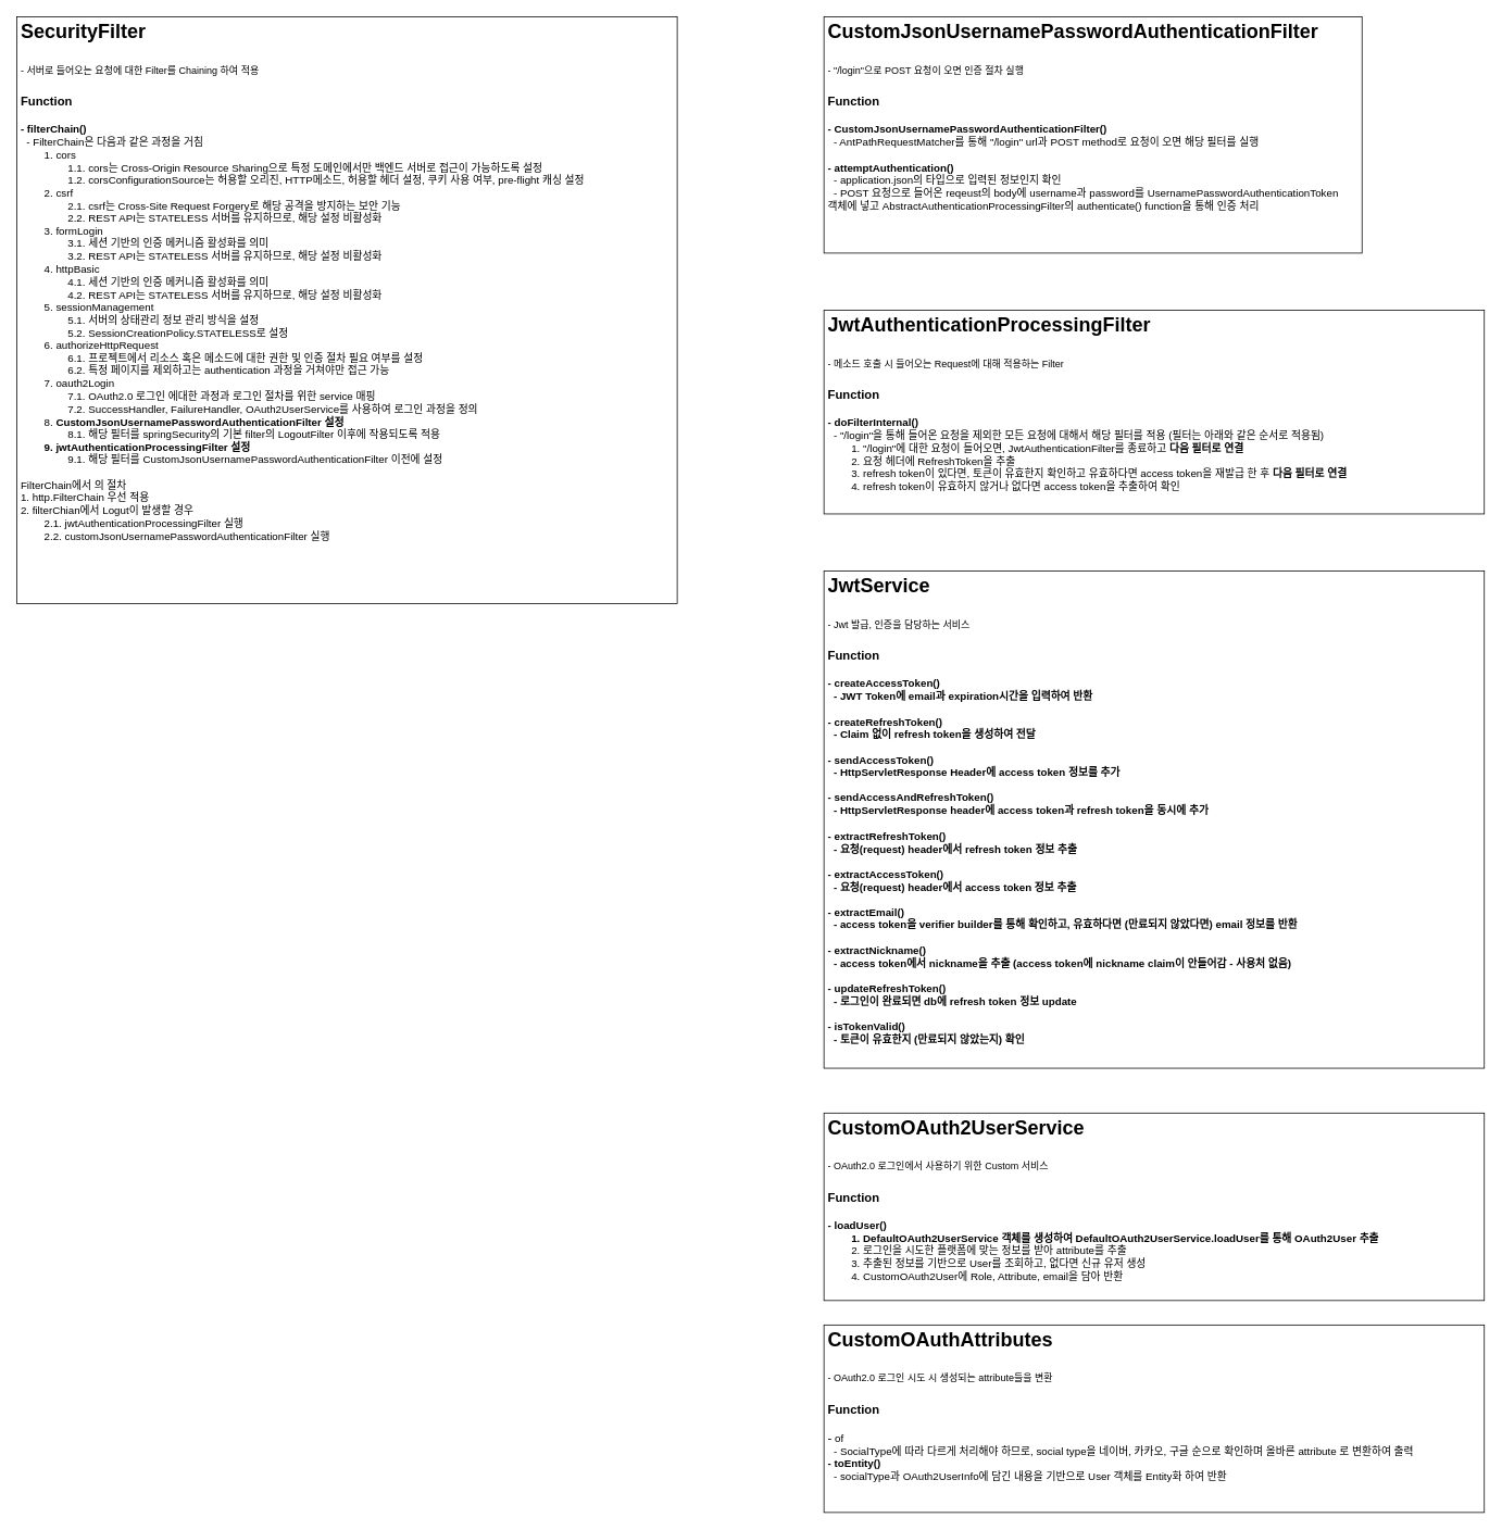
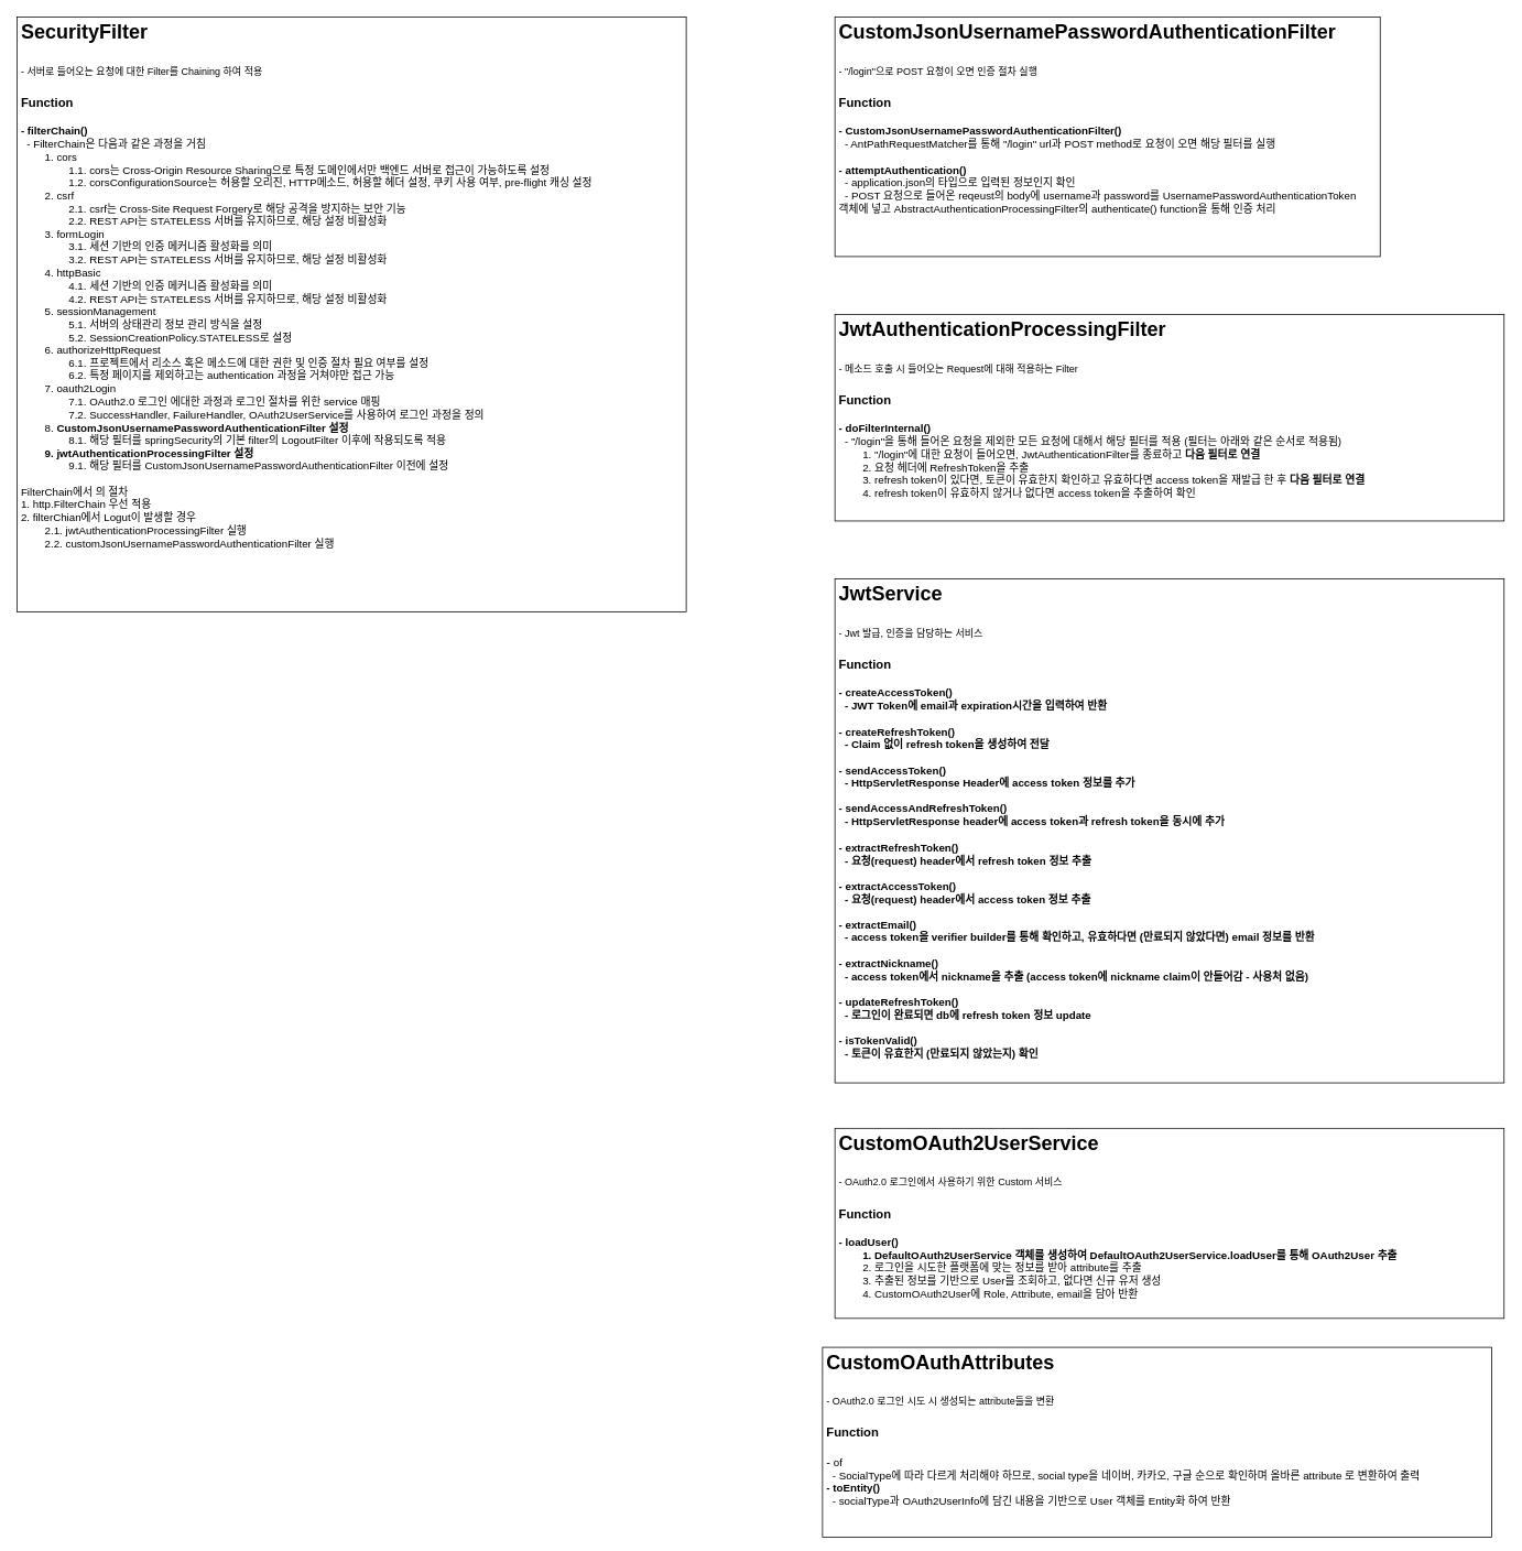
- <mxCell id="7" value="&lt;p style=&quot;line-height: 40%;&quot;&gt;&lt;/p&gt;&lt;h1 style=&quot;line-height: 110%;&quot;&gt;CustomOAuthAttributes&lt;/h1&gt;&lt;h1 style=&quot;line-height: 110%;&quot;&gt;&lt;span style=&quot;font-size: 12px; font-weight: 400;&quot;&gt;- OAuth2.0 로그인 시도 시 생성되는 attribute들을 변환&lt;/span&gt;&lt;/h1&gt;&lt;div style=&quot;line-height: 120%; font-size: 15px;&quot;&gt;&lt;font style=&quot;font-size: 15px;&quot;&gt;&lt;b&gt;Function&lt;/b&gt;&lt;/font&gt;&lt;/div&gt;&lt;div style=&quot;line-height: 120%; font-size: 15px;&quot;&gt;&lt;font style=&quot;font-size: 15px;&quot;&gt;&lt;b&gt;&lt;br&gt;&lt;/b&gt;&lt;/font&gt;&lt;/div&gt;&lt;div style=&quot;line-height: 120%; font-size: 13px;&quot;&gt;&lt;font style=&quot;font-size: 15px;&quot;&gt;-&lt;/font&gt;&lt;font style=&quot;font-size: 13px;&quot;&gt; of&lt;/font&gt;&lt;/div&gt;&lt;div style=&quot;line-height: 120%; font-size: 13px;&quot;&gt;&lt;font style=&quot;font-size: 13px;&quot;&gt;&amp;nbsp; - SocialType에 따라 다르게 처리해야 하므로, social type을 네이버, 카카오, 구글 순으로 확인하며 올바른 attribute 로 변환하여 출력&lt;/font&gt;&lt;/div&gt;&lt;div style=&quot;line-height: 120%; font-size: 13px;&quot;&gt;&lt;font style=&quot;font-size: 13px;&quot;&gt;&lt;b&gt;- toEntity()&lt;/b&gt;&lt;/font&gt;&lt;/div&gt;&lt;div style=&quot;line-height: 120%; font-size: 13px;&quot;&gt;&lt;font style=&quot;font-size: 13px;&quot;&gt;&amp;nbsp; - socialType과 OAuth2UserInfo에 담긴 내용을 기반으로 User 객체를 Entity화 하여 반환&lt;/font&gt;&lt;/div&gt;&lt;p&gt;&lt;/p&gt;" style="text;html=1;spacing=5;spacingTop=-20;whiteSpace=wrap;overflow=hidden;rounded=0;shadow=0;strokeColor=default;" vertex="1" parent="1"><mxGeometry x="1010" y="1625" width="810" height="230" as="geometry" /></mxCell>
+ <mxCell id="7" value="&lt;p style=&quot;line-height: 40%;&quot;&gt;&lt;/p&gt;&lt;h1 style=&quot;line-height: 110%;&quot;&gt;CustomOAuthAttributes&lt;/h1&gt;&lt;h1 style=&quot;line-height: 110%;&quot;&gt;&lt;span style=&quot;font-size: 12px; font-weight: 400;&quot;&gt;- OAuth2.0 로그인 시도 시 생성되는 attribute들을 변환&lt;/span&gt;&lt;/h1&gt;&lt;div style=&quot;line-height: 120%; font-size: 15px;&quot;&gt;&lt;font style=&quot;font-size: 15px;&quot;&gt;&lt;b&gt;Function&lt;/b&gt;&lt;/font&gt;&lt;/div&gt;&lt;div style=&quot;line-height: 120%; font-size: 15px;&quot;&gt;&lt;font style=&quot;font-size: 15px;&quot;&gt;&lt;b&gt;&lt;br&gt;&lt;/b&gt;&lt;/font&gt;&lt;/div&gt;&lt;div style=&quot;line-height: 120%; font-size: 13px;&quot;&gt;&lt;font style=&quot;font-size: 15px;&quot;&gt;-&lt;/font&gt;&lt;font style=&quot;font-size: 13px;&quot;&gt; of&lt;/font&gt;&lt;/div&gt;&lt;div style=&quot;line-height: 120%; font-size: 13px;&quot;&gt;&lt;font style=&quot;font-size: 13px;&quot;&gt;&amp;nbsp; - SocialType에 따라 다르게 처리해야 하므로, social type을 네이버, 카카오, 구글 순으로 확인하며 올바른 attribute 로 변환하여 출력&lt;/font&gt;&lt;/div&gt;&lt;div style=&quot;line-height: 120%; font-size: 13px;&quot;&gt;&lt;font style=&quot;font-size: 13px;&quot;&gt;&lt;b&gt;- toEntity()&lt;/b&gt;&lt;/font&gt;&lt;/div&gt;&lt;div style=&quot;line-height: 120%; font-size: 13px;&quot;&gt;&lt;font style=&quot;font-size: 13px;&quot;&gt;&amp;nbsp; - socialType과 OAuth2UserInfo에 담긴 내용을 기반으로 User 객체를 Entity화 하여 반환&lt;/font&gt;&lt;/div&gt;&lt;p&gt;&lt;/p&gt;" style="text;html=1;spacing=5;spacingTop=-20;whiteSpace=wrap;overflow=hidden;rounded=0;shadow=0;strokeColor=default;" vertex="1" parent="1"><mxGeometry x="995" y="1630" width="810" height="230" as="geometry" /></mxCell>
